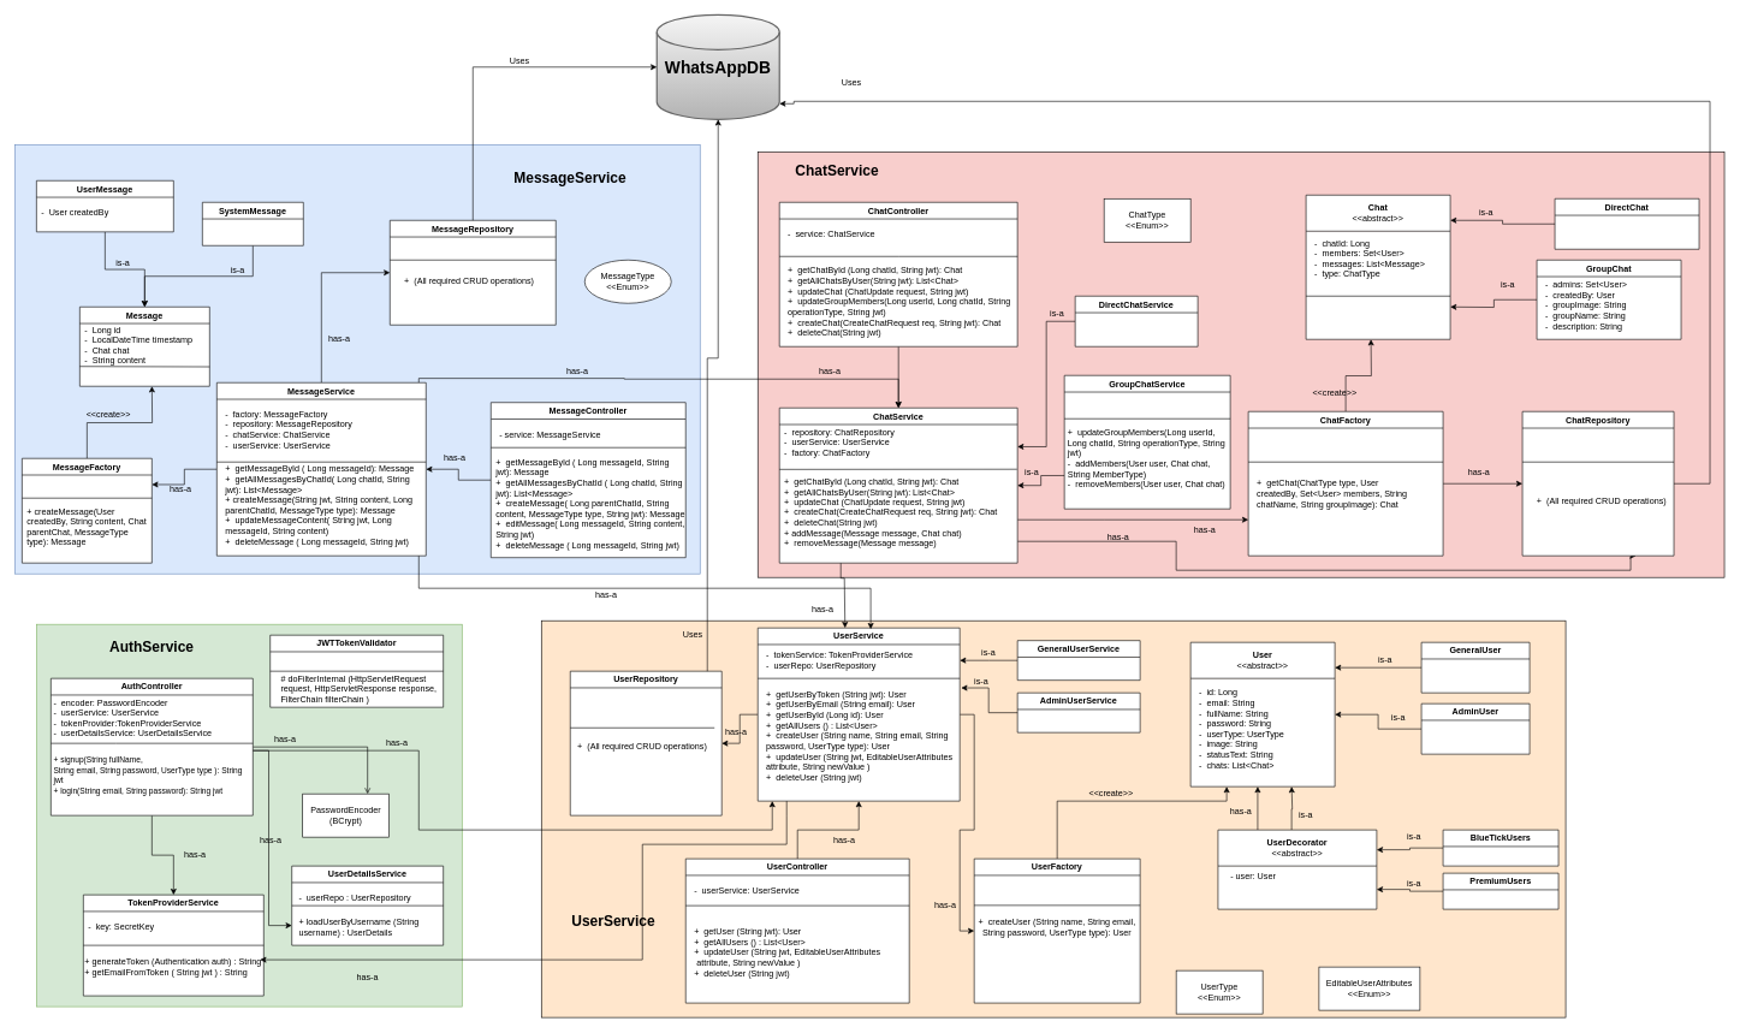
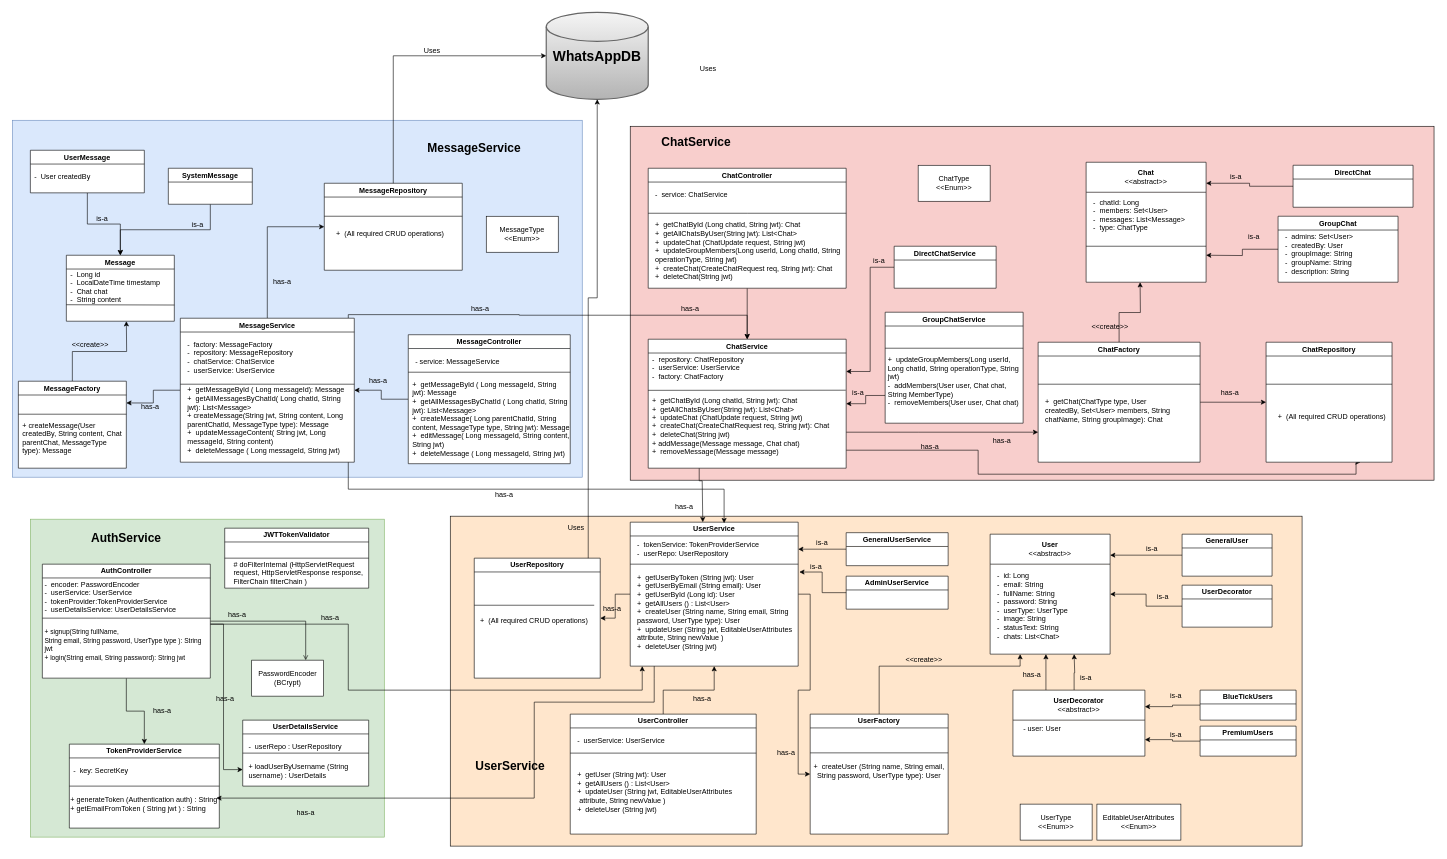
- <mxCell id="114" style="edgeStyle=orthogonalEdgeStyle;rounded=0;orthogonalLoop=1;jettySize=auto;html=1;entryX=1;entryY=0.85;entryDx=0;entryDy=0;entryPerimeter=0;exitX=1;exitY=0.5;exitDx=0;exitDy=0;" parent="1" target="117" edge="1" source="115"><mxGeometry relative="1" as="geometry"><mxPoint x="1160" y="40" as="targetPoint" /><mxPoint x="1980" y="569" as="sourcePoint" /><Array as="points"><mxPoint x="2370" y="670" /><mxPoint x="2370" y="140" /><mxPoint x="1100" y="140" /><mxPoint x="1100" y="143" /></Array></mxGeometry></mxCell>
- <mxCell id="170" value="MessageType&lt;br&gt;&amp;lt;&amp;lt;Enum&amp;gt;&amp;gt;" style="ellipse;whiteSpace=wrap;html=1;" vertex="1" parent="1"><mxGeometry x="810" y="360" width="120" height="60" as="geometry" /></mxCell>
+ <mxCell id="170" value="MessageType&lt;br&gt;&amp;lt;&amp;lt;Enum&amp;gt;&amp;gt;" style="rounded=0;whiteSpace=wrap;html=1;" vertex="1" parent="1"><mxGeometry x="810" y="360" width="120" height="60" as="geometry" /></mxCell>
- <mxCell id="43" value="AdminUser" style="swimlane;whiteSpace=wrap;html=1;swimlaneFillColor=default;" parent="1" vertex="1"><mxGeometry x="1970" y="975" width="150" height="70" as="geometry" /></mxCell>
+ <mxCell id="43" value="UserDecorator" style="swimlane;whiteSpace=wrap;html=1;swimlaneFillColor=default;" parent="1" vertex="1"><mxGeometry x="1970" y="975" width="150" height="70" as="geometry" /></mxCell>
- <mxCell id="44" value="UserType&lt;br&gt;&amp;lt;&amp;lt;Enum&amp;gt;&amp;gt;" style="rounded=0;whiteSpace=wrap;html=1;" parent="1" vertex="1"><mxGeometry x="1630" y="1345" width="120" height="60" as="geometry" /></mxCell>
+ <mxCell id="44" value="UserType&lt;br&gt;&amp;lt;&amp;lt;Enum&amp;gt;&amp;gt;" style="rounded=0;whiteSpace=wrap;html=1;" parent="1" vertex="1"><mxGeometry x="1700" y="1340" width="120" height="60" as="geometry" /></mxCell>
